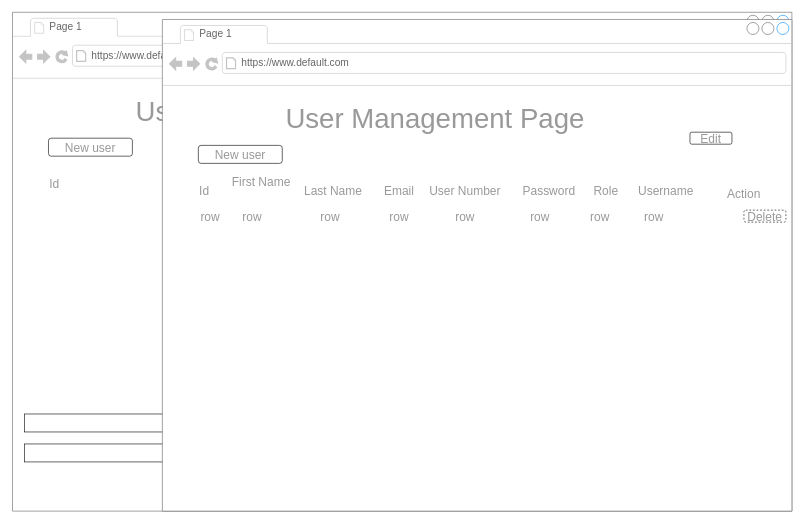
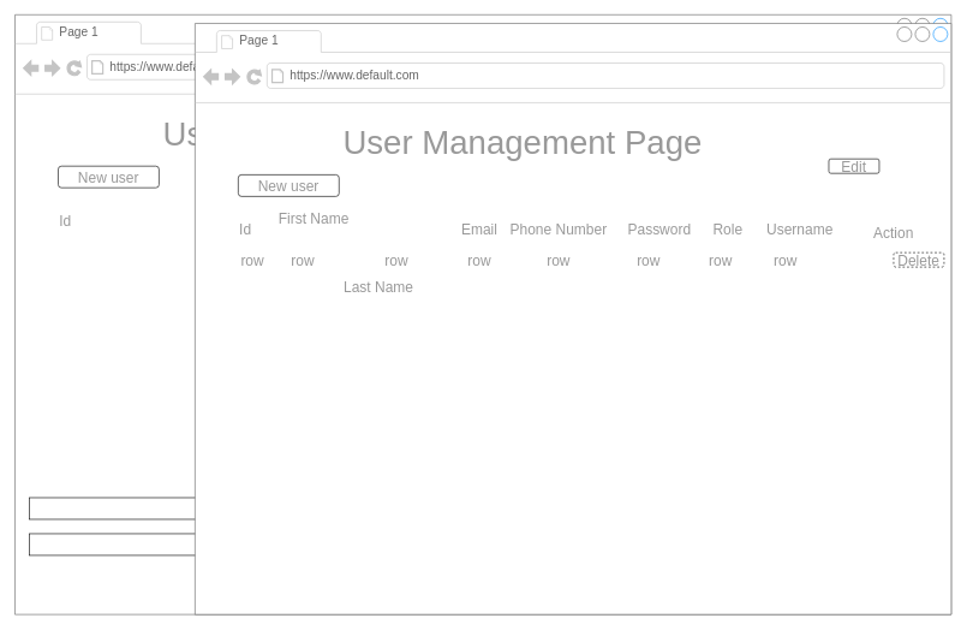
- <mxCell id="19" value="Last Name" style="text;html=1;strokeColor=none;fillColor=none;align=center;verticalAlign=middle;whiteSpace=wrap;rounded=0;fontSize=20;fontColor=#999999;" vertex="1" parent="11"><mxGeometry x="230" y="275" width="110" height="20" as="geometry" /></mxCell>
+ <mxCell id="19" value="Last Name" style="text;html=1;strokeColor=none;fillColor=none;align=center;verticalAlign=middle;whiteSpace=wrap;rounded=0;fontSize=20;fontColor=#999999;" vertex="1" parent="11"><mxGeometry x="200" y="355" width="110" height="20" as="geometry" /></mxCell>
- <mxCell id="21" value="User Number" style="text;html=1;strokeColor=none;fillColor=none;align=center;verticalAlign=middle;whiteSpace=wrap;rounded=0;fontSize=20;fontColor=#999999;" vertex="1" parent="11"><mxGeometry x="435" y="272.5" width="140" height="25" as="geometry" /></mxCell>
+ <mxCell id="21" value="Phone Number" style="text;html=1;strokeColor=none;fillColor=none;align=center;verticalAlign=middle;whiteSpace=wrap;rounded=0;fontSize=20;fontColor=#999999;" vertex="1" parent="11"><mxGeometry x="435" y="272.5" width="140" height="25" as="geometry" /></mxCell>
